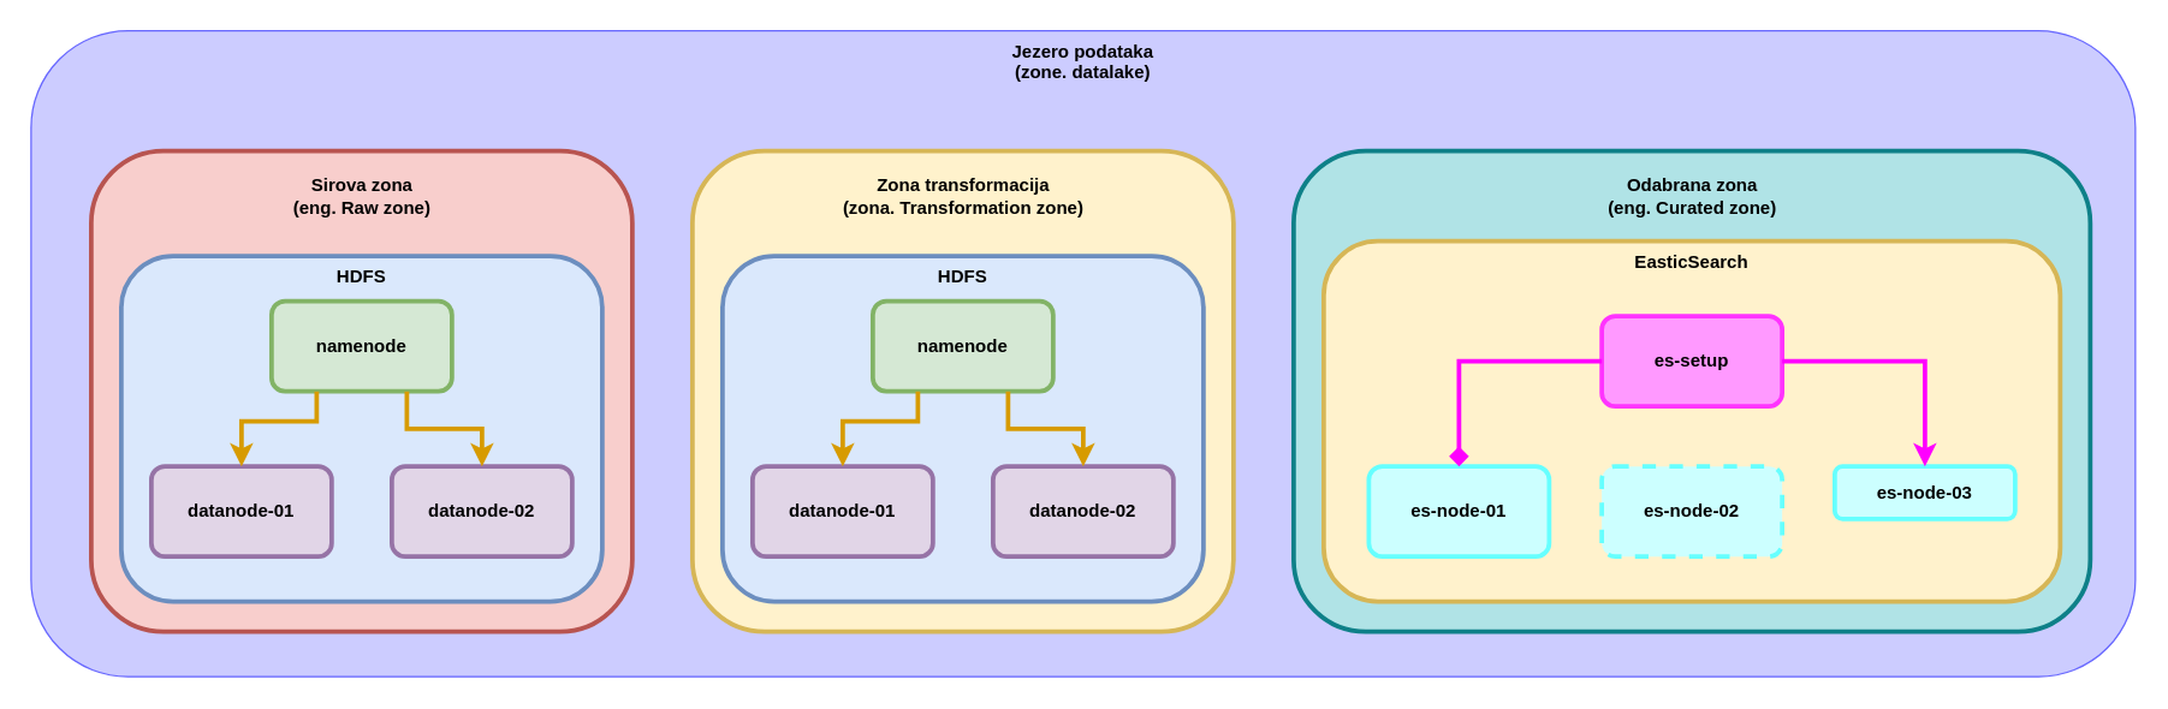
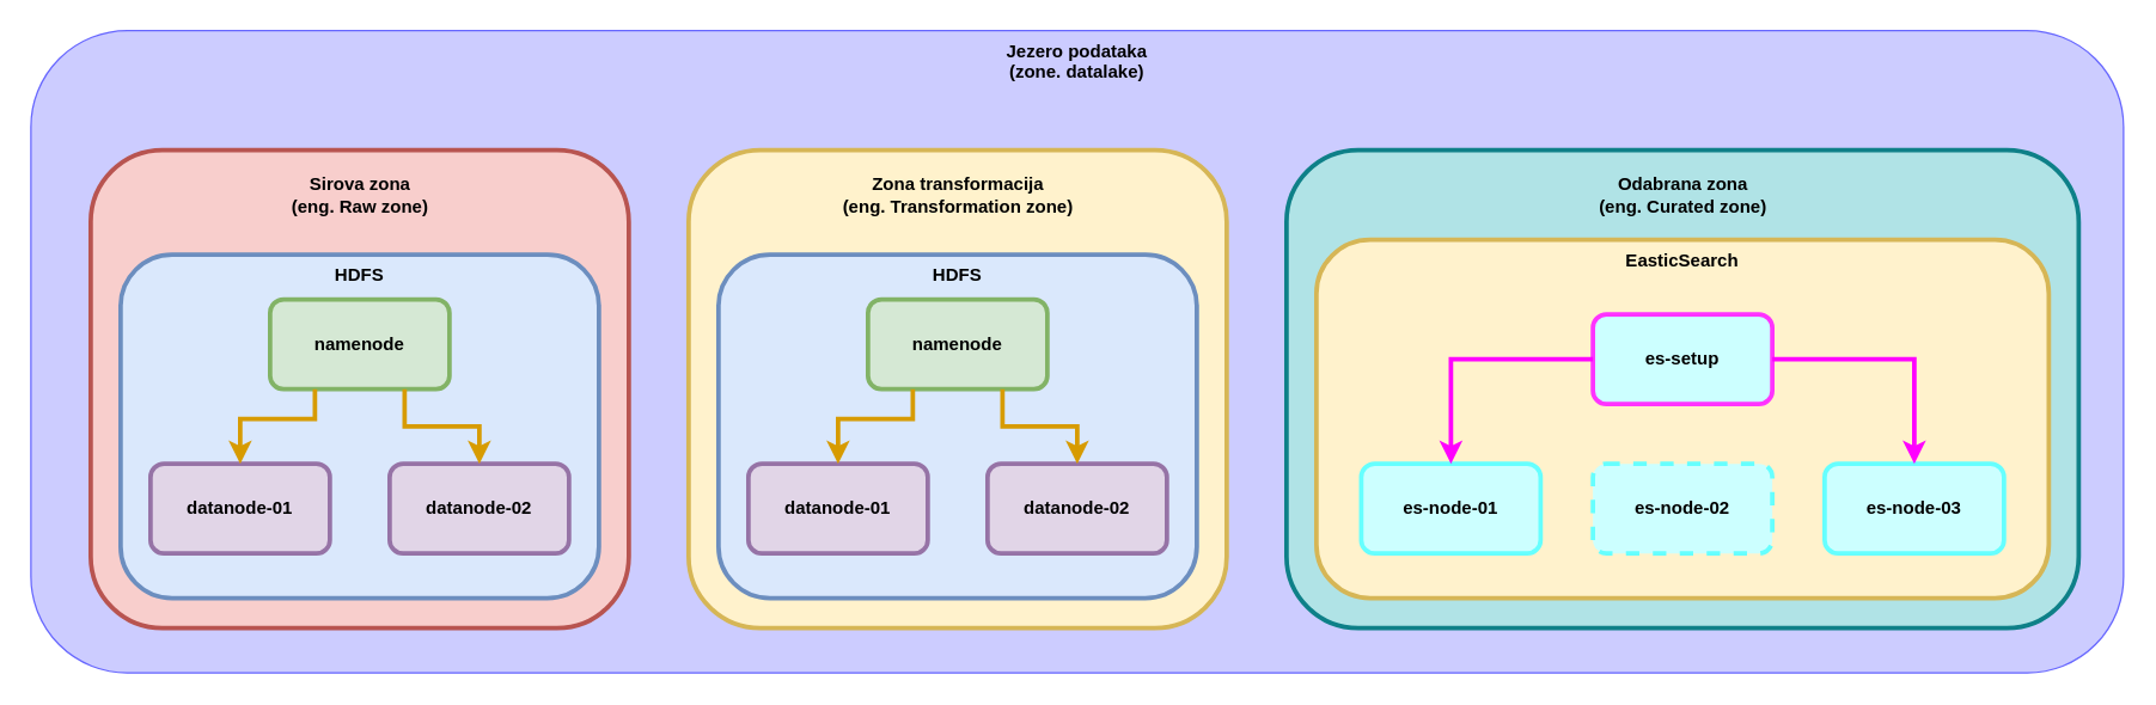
- <mxCell id="5" value="&lt;b&gt;Zona transformacija&lt;br&gt;(zona. Transformation zone)&lt;/b&gt;" style="text;html=1;align=center;verticalAlign=middle;resizable=0;points=[];autosize=1;strokeColor=none;fillColor=none;" vertex="1" parent="3"><mxGeometry x="90" y="10" width="180" height="40" as="geometry" /></mxCell>
+ <mxCell id="5" value="&lt;b&gt;Zona transformacija&lt;br&gt;(eng. Transformation zone)&lt;/b&gt;" style="text;html=1;align=center;verticalAlign=middle;resizable=0;points=[];autosize=1;strokeColor=none;fillColor=none;" vertex="1" parent="3"><mxGeometry x="90" y="10" width="180" height="40" as="geometry" /></mxCell>
- <mxCell id="16" value="es-setup" style="rounded=1;whiteSpace=wrap;html=1;fontStyle=1;strokeWidth=3;fillColor=#FF99FF;strokeColor=#FF33FF;" parent="12" vertex="1"><mxGeometry x="205" y="110" width="120" height="60" as="geometry" /></mxCell>
+ <mxCell id="16" value="es-setup" style="rounded=1;whiteSpace=wrap;html=1;fontStyle=1;strokeWidth=3;fillColor=#ccffff;strokeColor=#FF33FF;" parent="12" vertex="1"><mxGeometry x="205" y="110" width="120" height="60" as="geometry" /></mxCell>
- <mxCell id="18" style="edgeStyle=orthogonalEdgeStyle;rounded=0;orthogonalLoop=1;jettySize=auto;html=1;exitX=0;exitY=0.5;exitDx=0;exitDy=0;entryX=0.5;entryY=0;entryDx=0;entryDy=0;fillColor=#d80073;strokeColor=#FF00FF;strokeWidth=3;endArrow=diamond;" parent="12" source="16" target="17" edge="1"><mxGeometry relative="1" as="geometry" /></mxCell>
+ <mxCell id="18" style="edgeStyle=orthogonalEdgeStyle;rounded=0;orthogonalLoop=1;jettySize=auto;html=1;exitX=0;exitY=0.5;exitDx=0;exitDy=0;entryX=0.5;entryY=0;entryDx=0;entryDy=0;fillColor=#d80073;strokeColor=#FF00FF;strokeWidth=3;" parent="12" source="16" target="17" edge="1"><mxGeometry relative="1" as="geometry" /></mxCell>
- <mxCell id="19" value="es-node-03" style="rounded=1;whiteSpace=wrap;html=1;fontStyle=1;strokeWidth=3;fillColor=#CCFFFF;strokeColor=#66FFFF;" parent="12" vertex="1"><mxGeometry x="360" y="210" width="120" height="35" as="geometry" /></mxCell>
+ <mxCell id="19" value="es-node-03" style="rounded=1;whiteSpace=wrap;html=1;fontStyle=1;strokeWidth=3;fillColor=#CCFFFF;strokeColor=#66FFFF;" parent="12" vertex="1"><mxGeometry x="360" y="210" width="120" height="60" as="geometry" /></mxCell>
